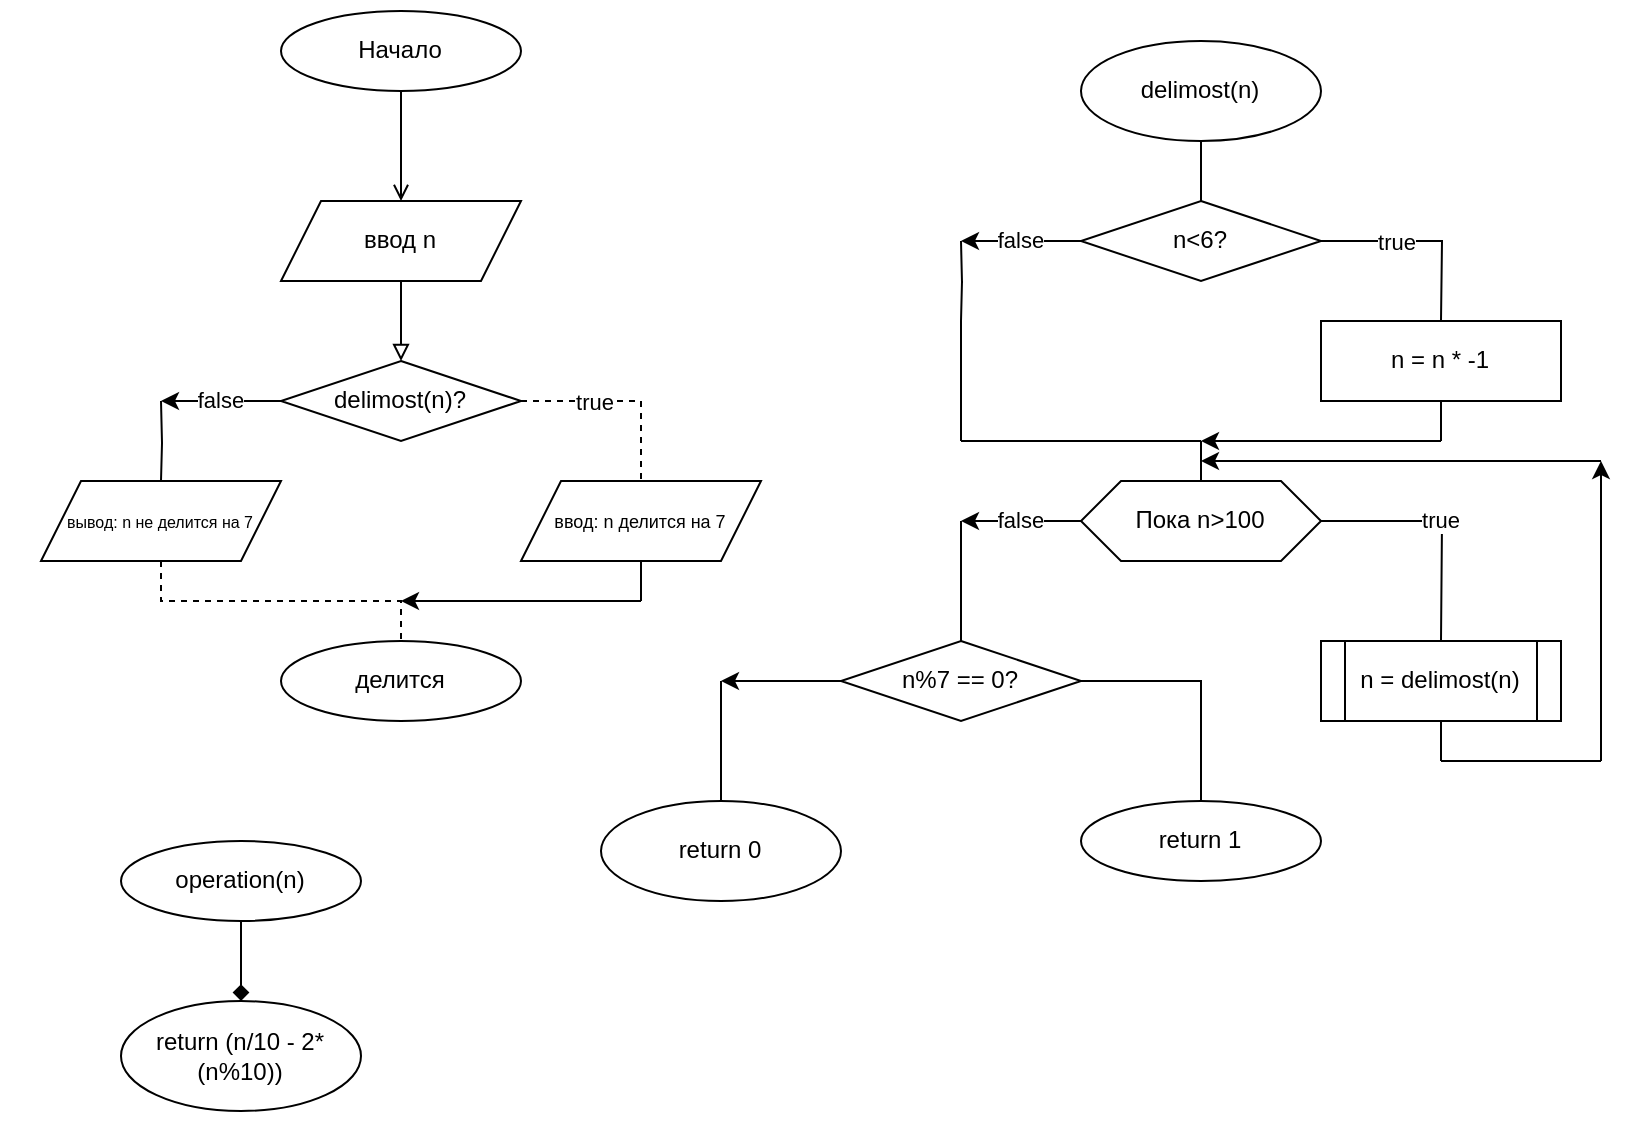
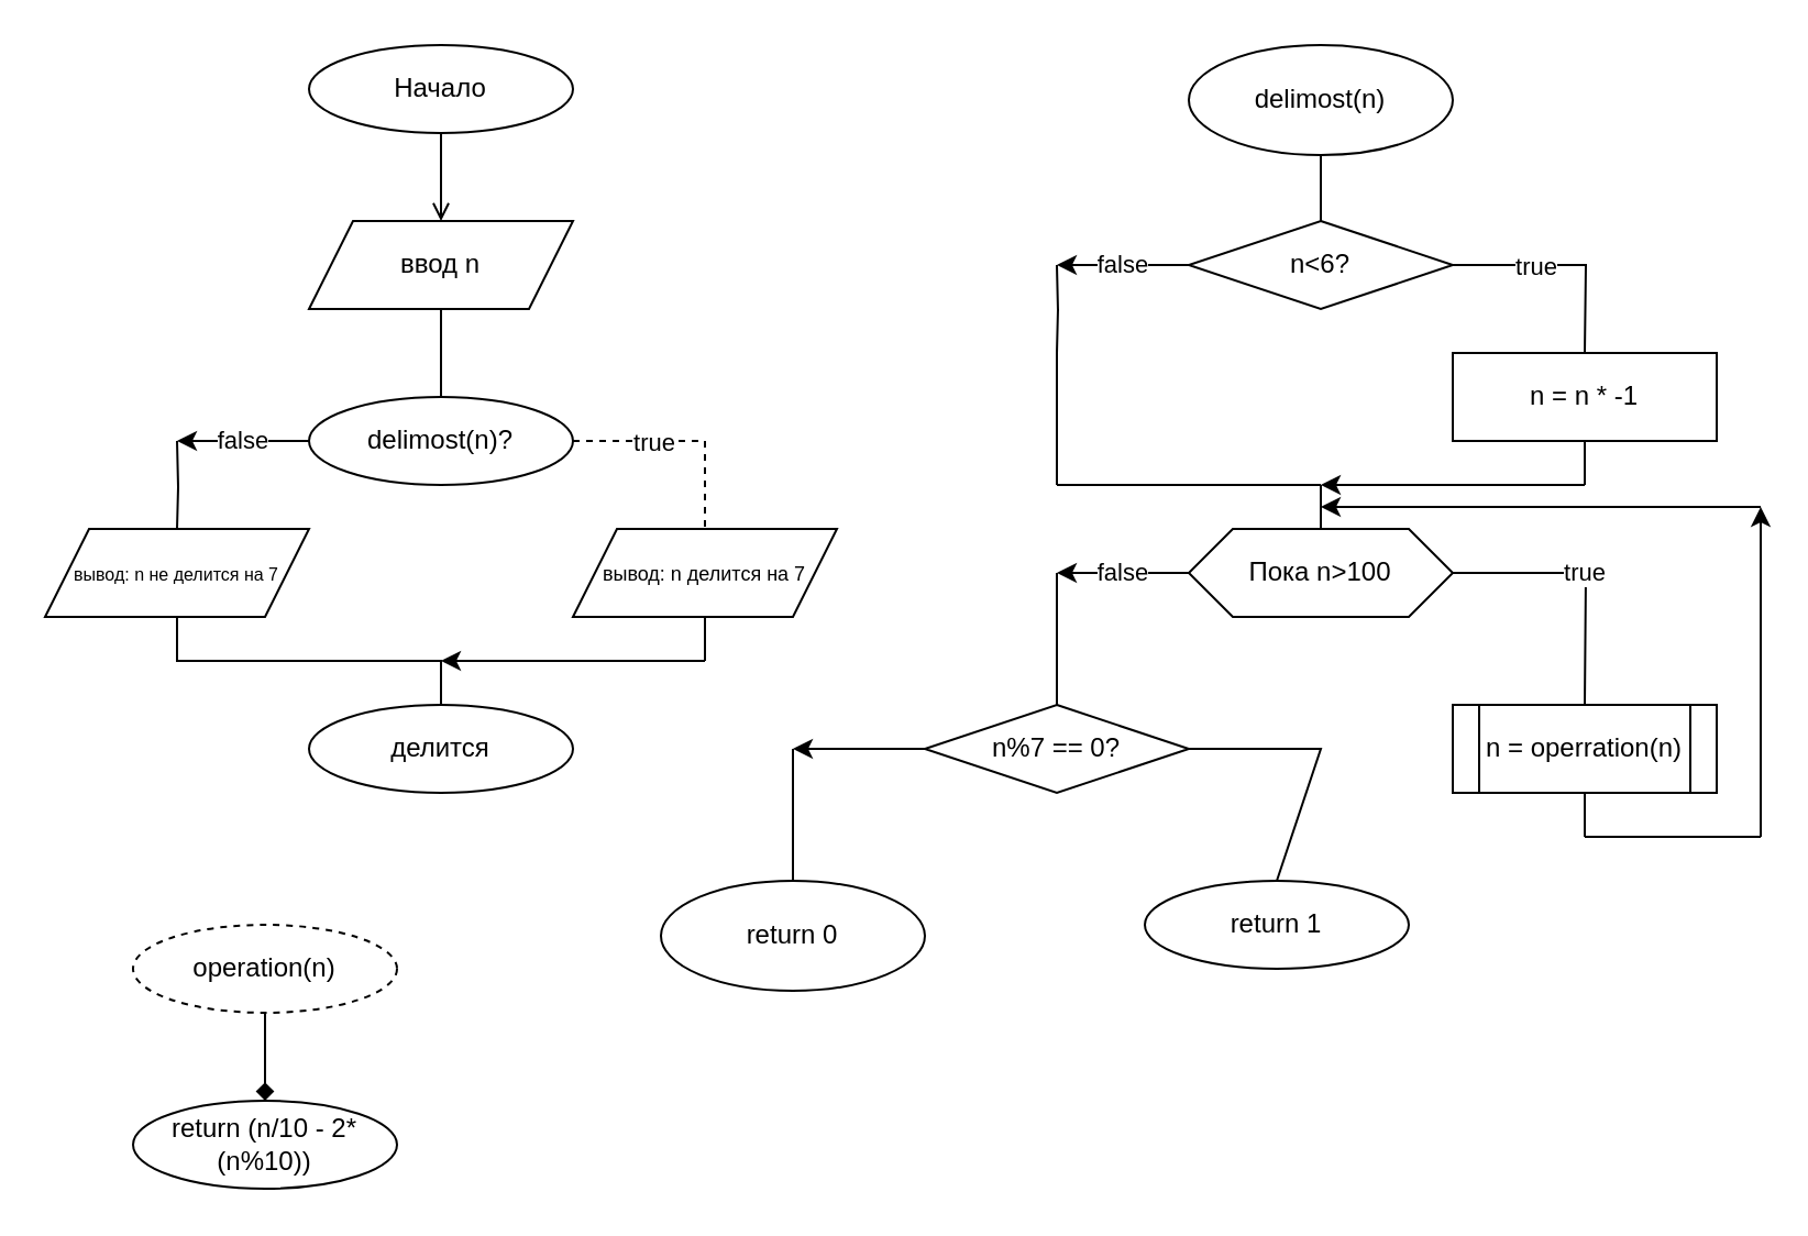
- <mxCell id="3" value="Начало" style="ellipse;whiteSpace=wrap;html=1;" parent="1" vertex="1"><mxGeometry x="140" y="5" width="120" height="40" as="geometry" /></mxCell>
+ <mxCell id="3" value="Начало" style="ellipse;whiteSpace=wrap;html=1;" parent="1" vertex="1"><mxGeometry x="140" y="20" width="120" height="40" as="geometry" /></mxCell>
- <mxCell id="4" value="" style="edgeStyle=orthogonalEdgeStyle;rounded=0;orthogonalLoop=1;jettySize=auto;html=1;endArrow=block;endFill=0;" parent="1" source="5" target="9" edge="1"><mxGeometry relative="1" as="geometry" /></mxCell>
+ <mxCell id="4" value="" style="edgeStyle=orthogonalEdgeStyle;rounded=0;orthogonalLoop=1;jettySize=auto;html=1;endArrow=none;endFill=0;" parent="1" source="5" target="9" edge="1"><mxGeometry relative="1" as="geometry" /></mxCell>
- <mxCell id="9" value="delimost(n)?" style="rhombus;whiteSpace=wrap;html=1;" parent="1" vertex="1"><mxGeometry x="140" y="180" width="120" height="40" as="geometry" /></mxCell>
+ <mxCell id="9" value="delimost(n)?" style="ellipse;whiteSpace=wrap;html=1;" parent="1" vertex="1"><mxGeometry x="140" y="180" width="120" height="40" as="geometry" /></mxCell>
- <mxCell id="10" value="&lt;font style=&quot;font-size: 9px&quot;&gt;ввод: n делится на 7&lt;/font&gt;" style="shape=parallelogram;perimeter=parallelogramPerimeter;whiteSpace=wrap;html=1;fixedSize=1;" parent="1" vertex="1"><mxGeometry x="260" y="240" width="120" height="40" as="geometry" /></mxCell>
+ <mxCell id="10" value="&lt;font style=&quot;font-size: 9px&quot;&gt;вывод: n делится на 7&lt;/font&gt;" style="shape=parallelogram;perimeter=parallelogramPerimeter;whiteSpace=wrap;html=1;fixedSize=1;" parent="1" vertex="1"><mxGeometry x="260" y="240" width="120" height="40" as="geometry" /></mxCell>
- <mxCell id="11" value="" style="edgeStyle=orthogonalEdgeStyle;rounded=0;orthogonalLoop=1;jettySize=auto;html=1;endArrow=none;endFill=0;exitX=0.5;exitY=1;exitDx=0;exitDy=0;dashed=1;" parent="1" source="12" target="14" edge="1"><mxGeometry relative="1" as="geometry" /></mxCell>
+ <mxCell id="11" value="" style="edgeStyle=orthogonalEdgeStyle;rounded=0;orthogonalLoop=1;jettySize=auto;html=1;endArrow=none;endFill=0;exitX=0.5;exitY=1;exitDx=0;exitDy=0;" parent="1" source="12" target="14" edge="1"><mxGeometry relative="1" as="geometry" /></mxCell>
- <mxCell id="32" value="n = delimost(n)" style="shape=process;whiteSpace=wrap;html=1;backgroundOutline=1;" parent="1" vertex="1"><mxGeometry x="660" y="320" width="120" height="40" as="geometry" /></mxCell>
+ <mxCell id="32" value="n = operration(n)" style="shape=process;whiteSpace=wrap;html=1;backgroundOutline=1;" parent="1" vertex="1"><mxGeometry x="660" y="320" width="120" height="40" as="geometry" /></mxCell>
- <mxCell id="40" value="return 1" style="ellipse;whiteSpace=wrap;html=1;" parent="1" vertex="1"><mxGeometry x="540" y="400" width="120" height="40" as="geometry" /></mxCell>
+ <mxCell id="40" value="return 1" style="ellipse;whiteSpace=wrap;html=1;" parent="1" vertex="1"><mxGeometry x="520" y="400" width="120" height="40" as="geometry" /></mxCell>
- <mxCell id="45" value="operation(n)" style="ellipse;whiteSpace=wrap;html=1;" parent="1" vertex="1"><mxGeometry x="60" y="420" width="120" height="40" as="geometry" /></mxCell>
+ <mxCell id="45" value="operation(n)" style="ellipse;whiteSpace=wrap;html=1;dashed=1;" parent="1" vertex="1"><mxGeometry x="60" y="420" width="120" height="40" as="geometry" /></mxCell>
- <mxCell id="46" value="return (n/10 - 2*(n%10))" style="ellipse;whiteSpace=wrap;html=1;" parent="1" vertex="1"><mxGeometry x="60" y="500" width="120" height="55" as="geometry" /></mxCell>
+ <mxCell id="46" value="return (n/10 - 2*(n%10))" style="ellipse;whiteSpace=wrap;html=1;" parent="1" vertex="1"><mxGeometry x="60" y="500" width="120" height="40" as="geometry" /></mxCell>
